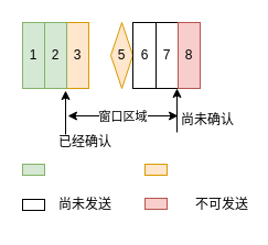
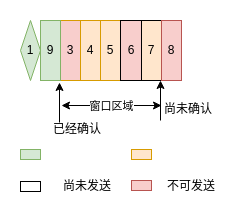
- <mxCell id="2" value="1" style="rounded=0;whiteSpace=wrap;html=1;fillColor=#d5e8d4;strokeColor=#82b366;" parent="1" vertex="1"><mxGeometry x="20" y="20" width="20" height="60" as="geometry" /></mxCell>
+ <mxCell id="2" value="1" style="rhombus;whiteSpace=wrap;html=1;fillColor=#d5e8d4;strokeColor=#82b366;" parent="1" vertex="1"><mxGeometry x="20" y="20" width="20" height="60" as="geometry" /></mxCell>
- <mxCell id="5" value="2" style="rounded=0;whiteSpace=wrap;html=1;fillColor=#d5e8d4;strokeColor=#82b366;" parent="1" vertex="1"><mxGeometry x="40" y="20" width="20" height="60" as="geometry" /></mxCell>
+ <mxCell id="5" value="9" style="rounded=0;whiteSpace=wrap;html=1;fillColor=#d5e8d4;strokeColor=#82b366;" parent="1" vertex="1"><mxGeometry x="40" y="20" width="20" height="60" as="geometry" /></mxCell>
- <mxCell id="4" value="3" style="rounded=0;whiteSpace=wrap;html=1;fillColor=#ffe6cc;strokeColor=#d79b00;" parent="1" vertex="1"><mxGeometry x="60" y="20" width="20" height="60" as="geometry" /></mxCell>
+ <mxCell id="4" value="3" style="rounded=0;whiteSpace=wrap;html=1;fillColor=#f8cecc;strokeColor=#d79b00;" parent="1" vertex="1"><mxGeometry x="60" y="20" width="20" height="60" as="geometry" /></mxCell>
+ <mxCell id="3" value="4" style="rounded=0;whiteSpace=wrap;html=1;fillColor=#ffe6cc;strokeColor=#d79b00;" parent="1" vertex="1"><mxGeometry x="80" y="20" width="20" height="60" as="geometry" /></mxCell>
- <mxCell id="6" value="5" style="rhombus;whiteSpace=wrap;html=1;fillColor=#ffe6cc;strokeColor=#d79b00;" parent="1" vertex="1"><mxGeometry x="100" y="20" width="20" height="60" as="geometry" /></mxCell>
+ <mxCell id="6" value="5" style="rounded=0;whiteSpace=wrap;html=1;fillColor=#ffe6cc;strokeColor=#d79b00;" parent="1" vertex="1"><mxGeometry x="100" y="20" width="20" height="60" as="geometry" /></mxCell>
- <mxCell id="7" value="6" style="rounded=0;whiteSpace=wrap;html=1;" parent="1" vertex="1"><mxGeometry x="120" y="20" width="22" height="60" as="geometry" /></mxCell>
+ <mxCell id="7" value="6" style="rounded=0;whiteSpace=wrap;html=1;fillColor=#f8cecc;" parent="1" vertex="1"><mxGeometry x="120" y="20" width="22" height="60" as="geometry" /></mxCell>
- <mxCell id="8" value="7" style="rounded=0;whiteSpace=wrap;html=1;" parent="1" vertex="1"><mxGeometry x="141" y="20" width="20" height="60" as="geometry" /></mxCell>
+ <mxCell id="8" value="7" style="rounded=0;whiteSpace=wrap;html=1;fillColor=#ffe6cc;" parent="1" vertex="1"><mxGeometry x="141" y="20" width="20" height="60" as="geometry" /></mxCell>
- <mxCell id="19" value="尚未发送" style="text;html=1;strokeColor=none;fillColor=none;align=center;verticalAlign=middle;whiteSpace=wrap;rounded=0;" parent="1" vertex="1"><mxGeometry x="47" y="171" width="60" height="30" as="geometry" /></mxCell>
+ <mxCell id="19" value="尚未发送" style="text;html=1;strokeColor=none;fillColor=none;align=center;verticalAlign=middle;whiteSpace=wrap;rounded=0;" parent="1" vertex="1"><mxGeometry x="57" y="171" width="60" height="30" as="geometry" /></mxCell>
- <mxCell id="21" value="不可发送" style="text;html=1;strokeColor=none;fillColor=none;align=center;verticalAlign=middle;whiteSpace=wrap;rounded=0;" parent="1" vertex="1"><mxGeometry x="171" y="171" width="60" height="30" as="geometry" /></mxCell>
+ <mxCell id="21" value="不可发送" style="text;html=1;strokeColor=none;fillColor=none;align=center;verticalAlign=middle;whiteSpace=wrap;rounded=0;" parent="1" vertex="1"><mxGeometry x="161" y="171" width="60" height="30" as="geometry" /></mxCell>
